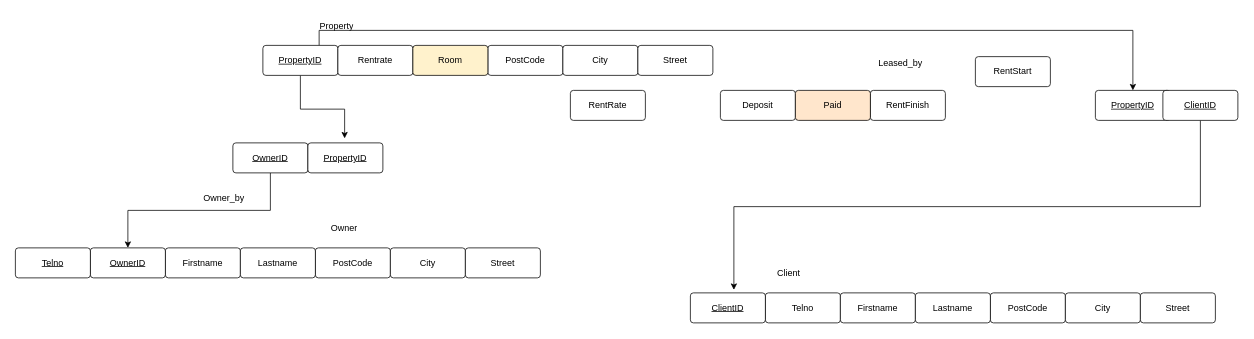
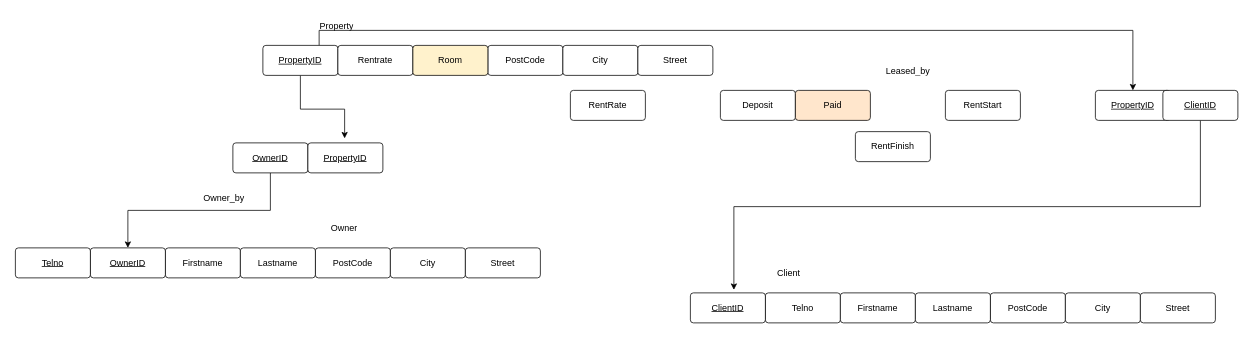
- <mxCell id="28" value="Leased_by" style="text;strokeColor=none;fillColor=none;spacingLeft=4;spacingRight=4;overflow=hidden;rotatable=0;points=[[0,0.5],[1,0.5]];portConstraint=eastwest;fontSize=12;whiteSpace=wrap;html=1;" vertex="1" parent="1"><mxGeometry x="1165" y="70" width="70" height="30" as="geometry" /></mxCell>
+ <mxCell id="28" value="Leased_by" style="text;strokeColor=none;fillColor=none;spacingLeft=4;spacingRight=4;overflow=hidden;rotatable=0;points=[[0,0.5],[1,0.5]];portConstraint=eastwest;fontSize=12;whiteSpace=wrap;html=1;" vertex="1" parent="1"><mxGeometry x="1175" y="80" width="70" height="30" as="geometry" /></mxCell>
- <mxCell id="27" value="RentStart" style="rounded=1;arcSize=10;whiteSpace=wrap;html=1;align=center;" vertex="1" parent="1"><mxGeometry x="1300" y="75" width="100" height="40" as="geometry" /></mxCell>
+ <mxCell id="27" value="RentStart" style="rounded=1;arcSize=10;whiteSpace=wrap;html=1;align=center;" vertex="1" parent="1"><mxGeometry x="1260" y="120" width="100" height="40" as="geometry" /></mxCell>
- <mxCell id="26" value="RentFinish" style="rounded=1;arcSize=10;whiteSpace=wrap;html=1;align=center;" vertex="1" parent="1"><mxGeometry x="1160" y="120" width="100" height="40" as="geometry" /></mxCell>
+ <mxCell id="26" value="RentFinish" style="rounded=1;arcSize=10;whiteSpace=wrap;html=1;align=center;" vertex="1" parent="1"><mxGeometry x="1140" y="175" width="100" height="40" as="geometry" /></mxCell>
